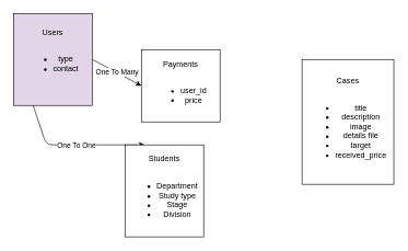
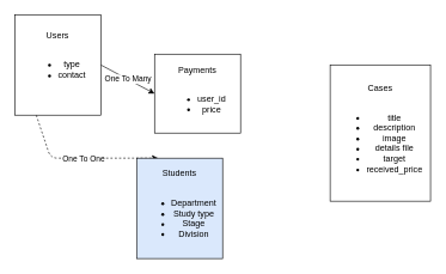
- <mxCell id="5" value="Users&lt;br&gt;&lt;br&gt;&lt;ul&gt;&lt;li&gt;type&lt;/li&gt;&lt;li&gt;contact&lt;/li&gt;&lt;span&gt;&amp;nbsp;&lt;/span&gt;&lt;/ul&gt;" style="whiteSpace=wrap;html=1;fillColor=#e1d5e7;" parent="1" vertex="1"><mxGeometry y="20" width="120" height="140" as="geometry" x="20" /></mxCell>
+ <mxCell id="5" value="Users&lt;br&gt;&lt;br&gt;&lt;ul&gt;&lt;li&gt;type&lt;/li&gt;&lt;li&gt;contact&lt;/li&gt;&lt;span&gt;&amp;nbsp;&lt;/span&gt;&lt;/ul&gt;" style="whiteSpace=wrap;html=1;" parent="1" vertex="1"><mxGeometry y="20" width="120" height="140" as="geometry" x="20" /></mxCell>
- <mxCell id="3" style="edgeStyle=none;html=1;exitX=0.25;exitY=1;exitDx=0;exitDy=0;entryX=0.25;entryY=0;entryDx=0;entryDy=0;" edge="1" parent="1" source="5" target="6"><mxGeometry relative="1" as="geometry"><mxPoint x="50" y="280" as="targetPoint" /><Array as="points"><mxPoint x="70" y="220" /></Array></mxGeometry></mxCell>
+ <mxCell id="3" style="edgeStyle=none;html=1;exitX=0.25;exitY=1;exitDx=0;exitDy=0;entryX=0.25;entryY=0;entryDx=0;entryDy=0;dashed=1;" edge="1" parent="1" source="5" target="6"><mxGeometry relative="1" as="geometry"><mxPoint x="50" y="280" as="targetPoint" /><Array as="points"><mxPoint x="70" y="220" /></Array></mxGeometry></mxCell>
- <mxCell id="6" value="Students&lt;br&gt;&lt;br&gt;&lt;ul&gt;&lt;li&gt;Department&lt;/li&gt;&lt;li&gt;Study type&lt;br&gt;&lt;/li&gt;&lt;li&gt;Stage&lt;/li&gt;&lt;li&gt;Division&lt;/li&gt;&lt;/ul&gt;" style="whiteSpace=wrap;html=1;" parent="1" vertex="1"><mxGeometry x="190" y="220" width="120" height="140" as="geometry" /></mxCell>
+ <mxCell id="6" value="Students&lt;br&gt;&lt;br&gt;&lt;ul&gt;&lt;li&gt;Department&lt;/li&gt;&lt;li&gt;Study type&lt;br&gt;&lt;/li&gt;&lt;li&gt;Stage&lt;/li&gt;&lt;li&gt;Division&lt;/li&gt;&lt;/ul&gt;" style="whiteSpace=wrap;html=1;fillColor=#dae8fc;" parent="1" vertex="1"><mxGeometry x="190" y="220" width="120" height="140" as="geometry" /></mxCell>
